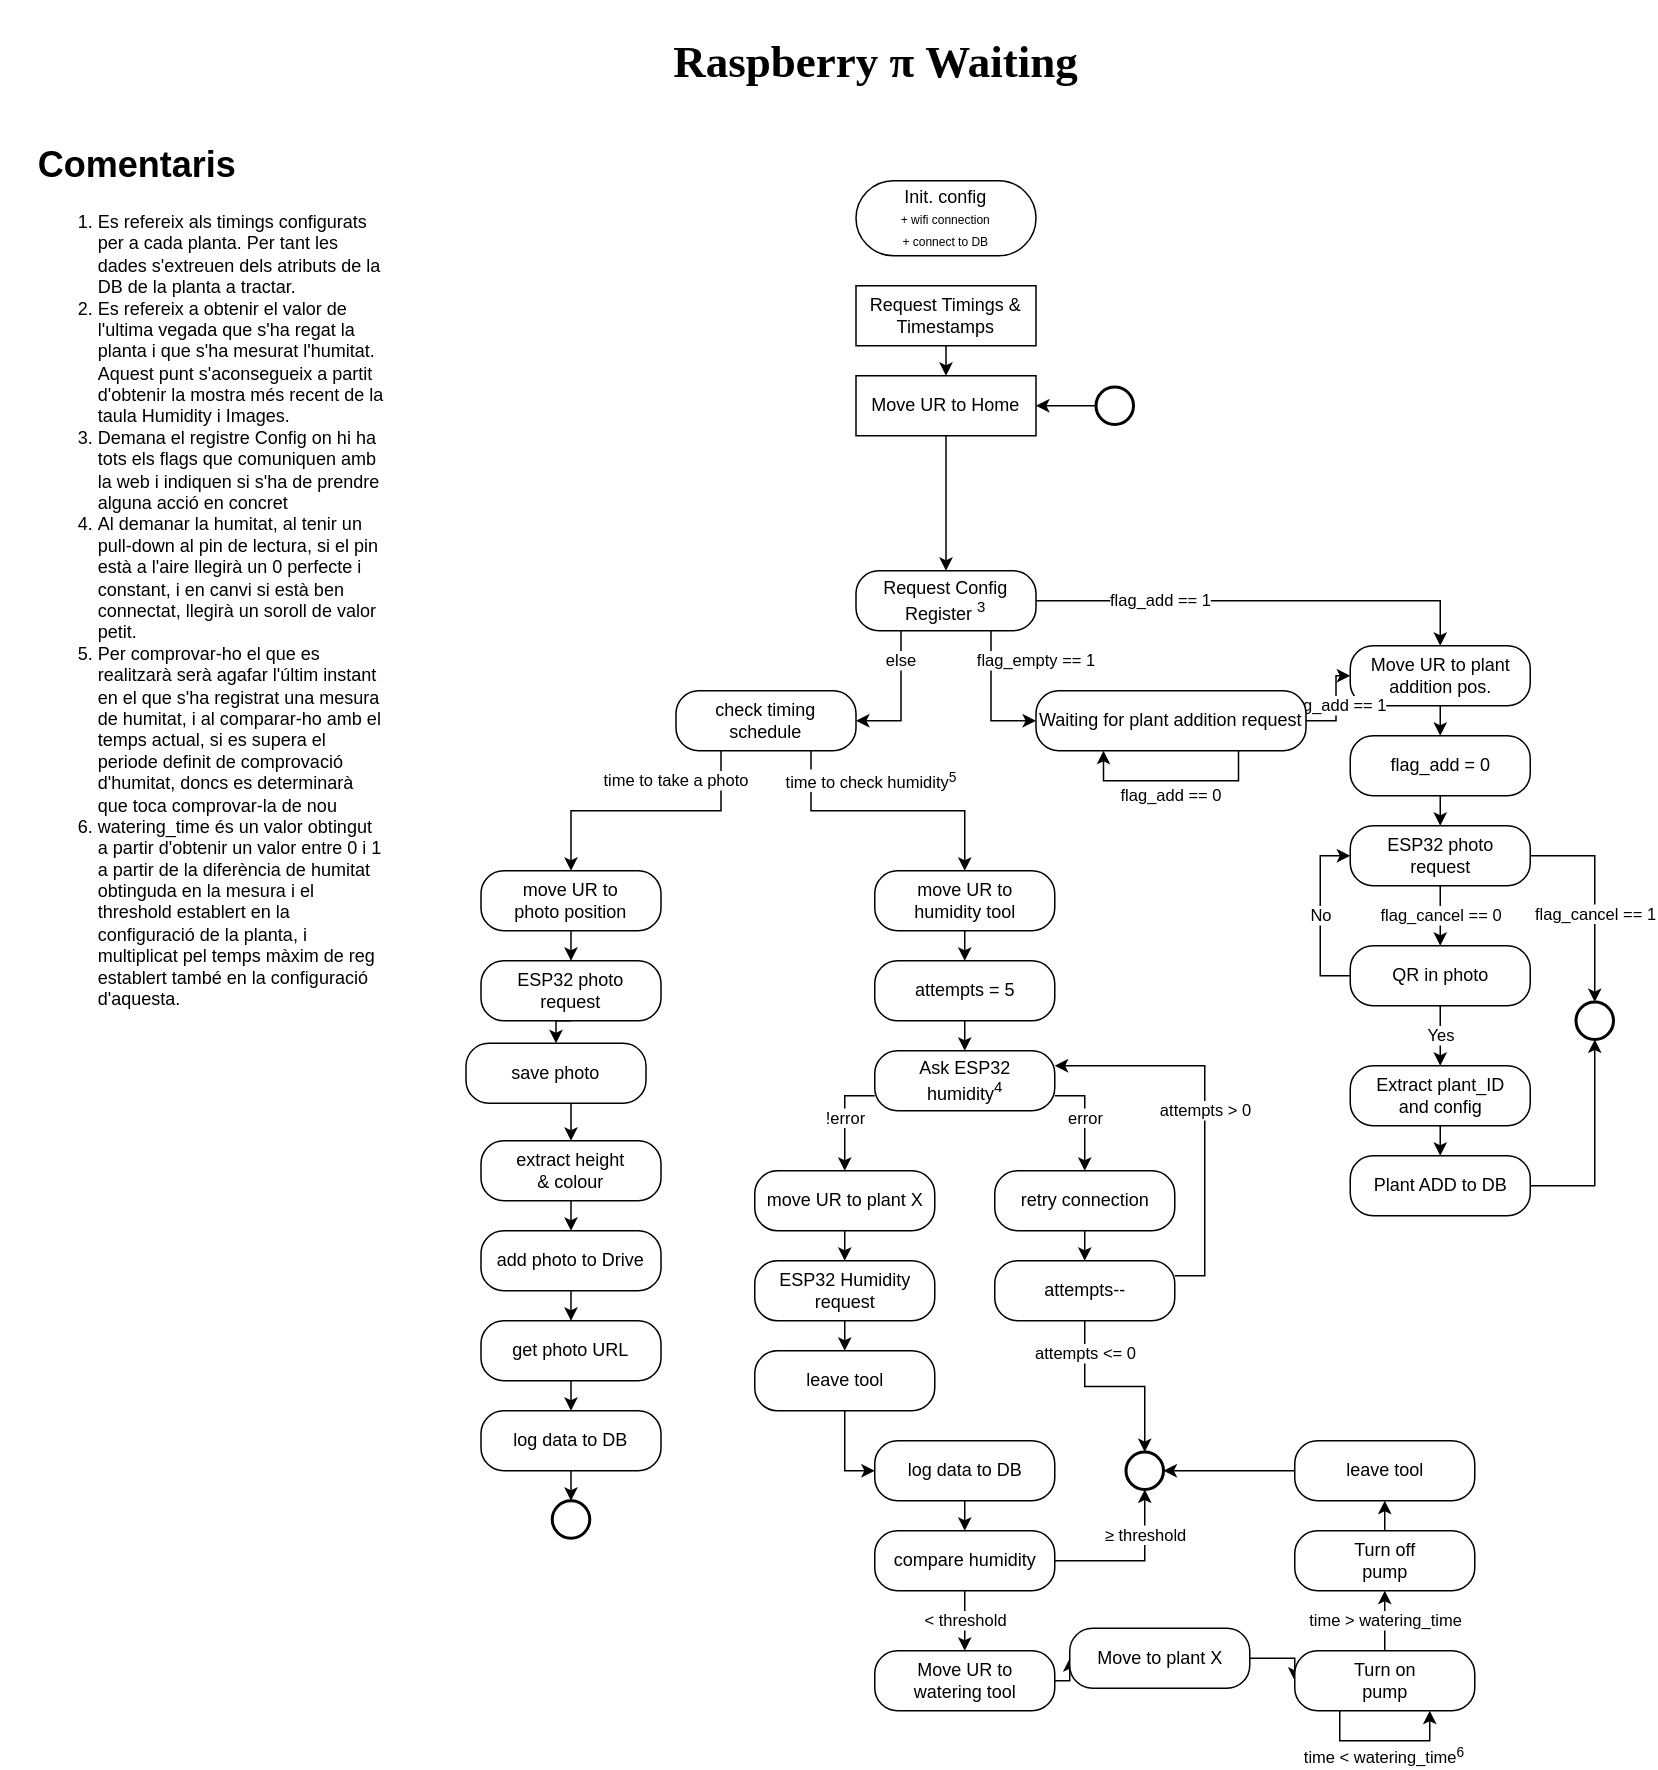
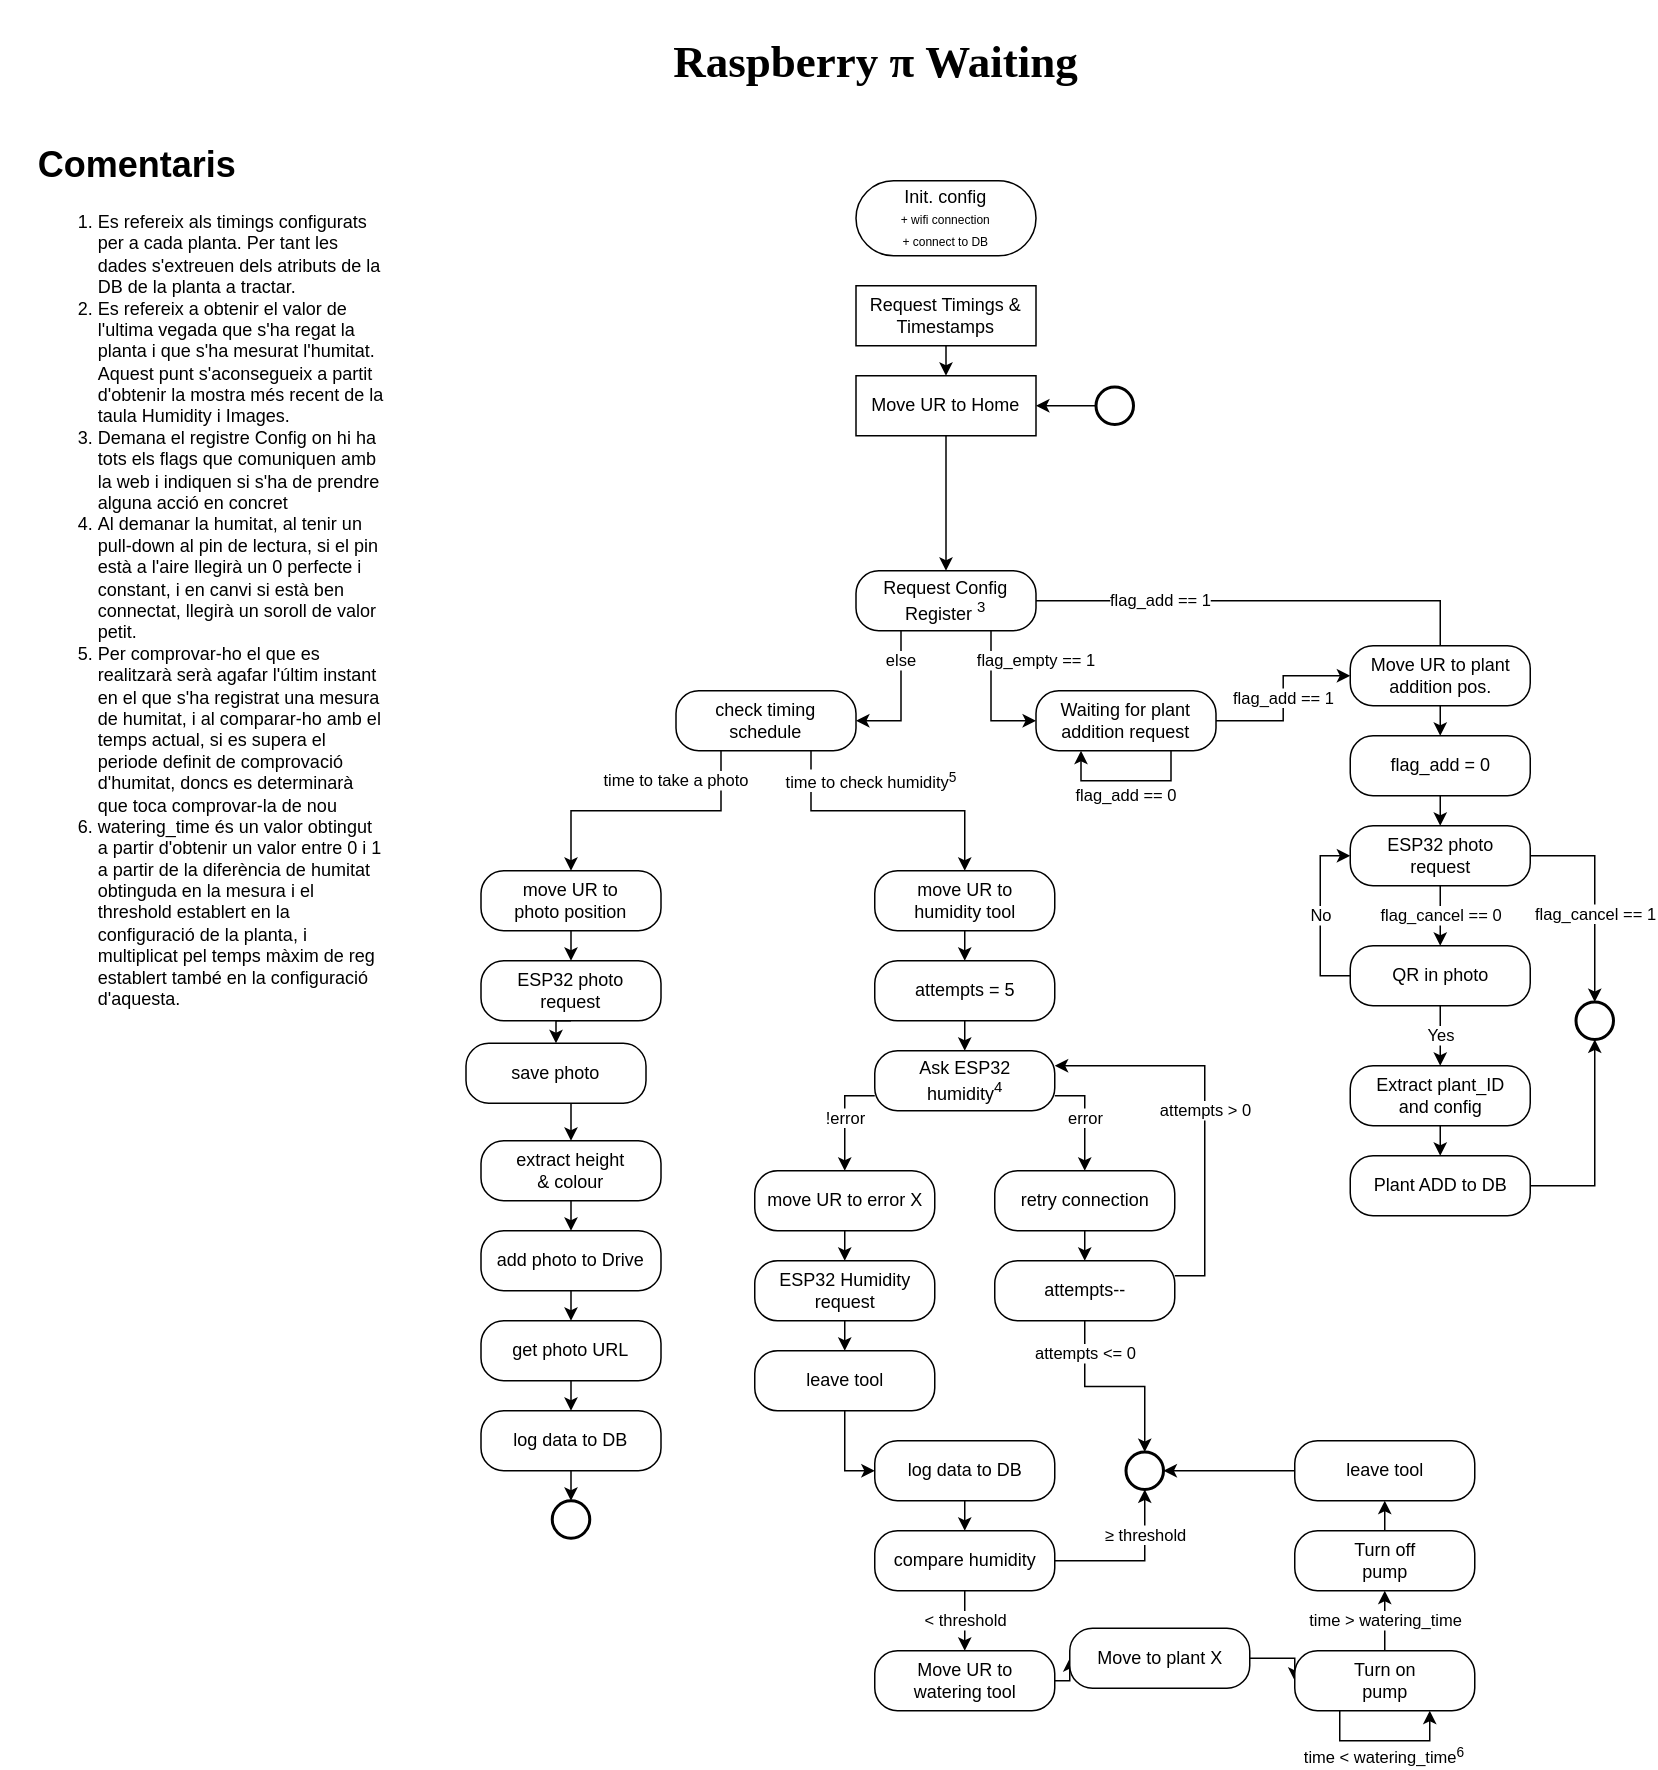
- <mxCell id="8" value="flag_add == 1" style="edgeStyle=orthogonalEdgeStyle;rounded=0;orthogonalLoop=1;jettySize=auto;html=1;exitX=1;exitY=0.5;exitDx=0;exitDy=0;entryX=0.5;entryY=0;entryDx=0;entryDy=0;" parent="1" source="11" target="14" edge="1"><mxGeometry x="-0.28" y="-25" relative="1" as="geometry"><mxPoint x="-25" y="-25" as="offset" /></mxGeometry></mxCell>
+ <mxCell id="8" value="flag_add == 1" style="edgeStyle=orthogonalEdgeStyle;rounded=0;orthogonalLoop=1;jettySize=auto;html=1;exitX=1;exitY=0.5;exitDx=0;exitDy=0;entryX=0.5;entryY=0;entryDx=0;entryDy=0;endArrow=none;" parent="1" source="11" target="14" edge="1"><mxGeometry x="-0.28" y="-25" relative="1" as="geometry"><mxPoint x="-25" y="-25" as="offset" /></mxGeometry></mxCell>
- <mxCell id="27" value="Waiting for plant addition request" style="rounded=1;whiteSpace=wrap;html=1;align=center;arcSize=38;" parent="1" vertex="1"><mxGeometry x="690" y="460" width="180" height="40" as="geometry" /></mxCell>
+ <mxCell id="27" value="Waiting for plant addition request" style="rounded=1;whiteSpace=wrap;html=1;align=center;arcSize=38;" parent="1" vertex="1"><mxGeometry x="690" y="460" width="120" height="40" as="geometry" /></mxCell>
- <mxCell id="44" value="move UR to plant X" style="rounded=1;whiteSpace=wrap;html=1;align=center;arcSize=38;" parent="1" vertex="1"><mxGeometry x="502.5" y="780" width="120" height="40" as="geometry" /></mxCell>
+ <mxCell id="44" value="move UR to error X" style="rounded=1;whiteSpace=wrap;html=1;align=center;arcSize=38;" parent="1" vertex="1"><mxGeometry x="502.5" y="780" width="120" height="40" as="geometry" /></mxCell>
